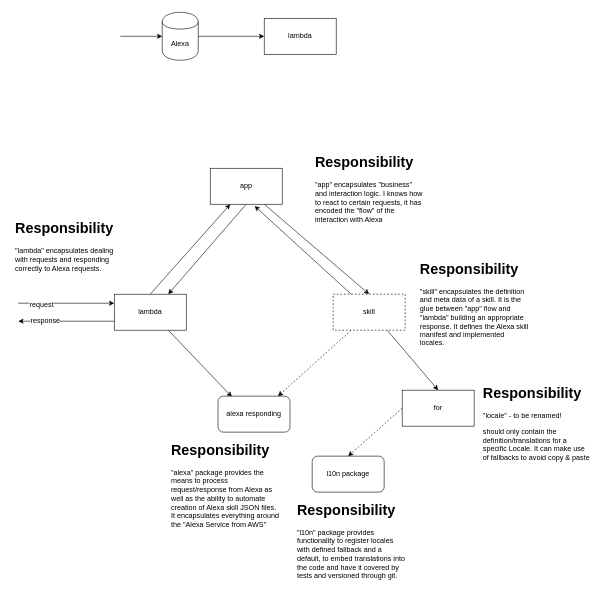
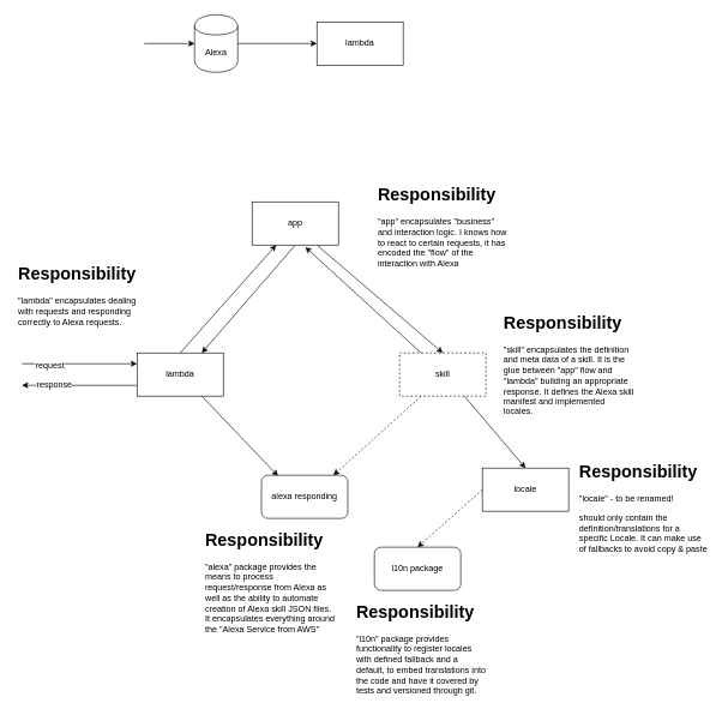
- <mxCell id="25" value="for" style="rounded=0;whiteSpace=wrap;html=1;" vertex="1" parent="1"><mxGeometry x="670" y="650" width="120" height="60" as="geometry" /></mxCell>
+ <mxCell id="25" value="locale" style="rounded=0;whiteSpace=wrap;html=1;" vertex="1" parent="1"><mxGeometry x="670" y="650" width="120" height="60" as="geometry" /></mxCell>
